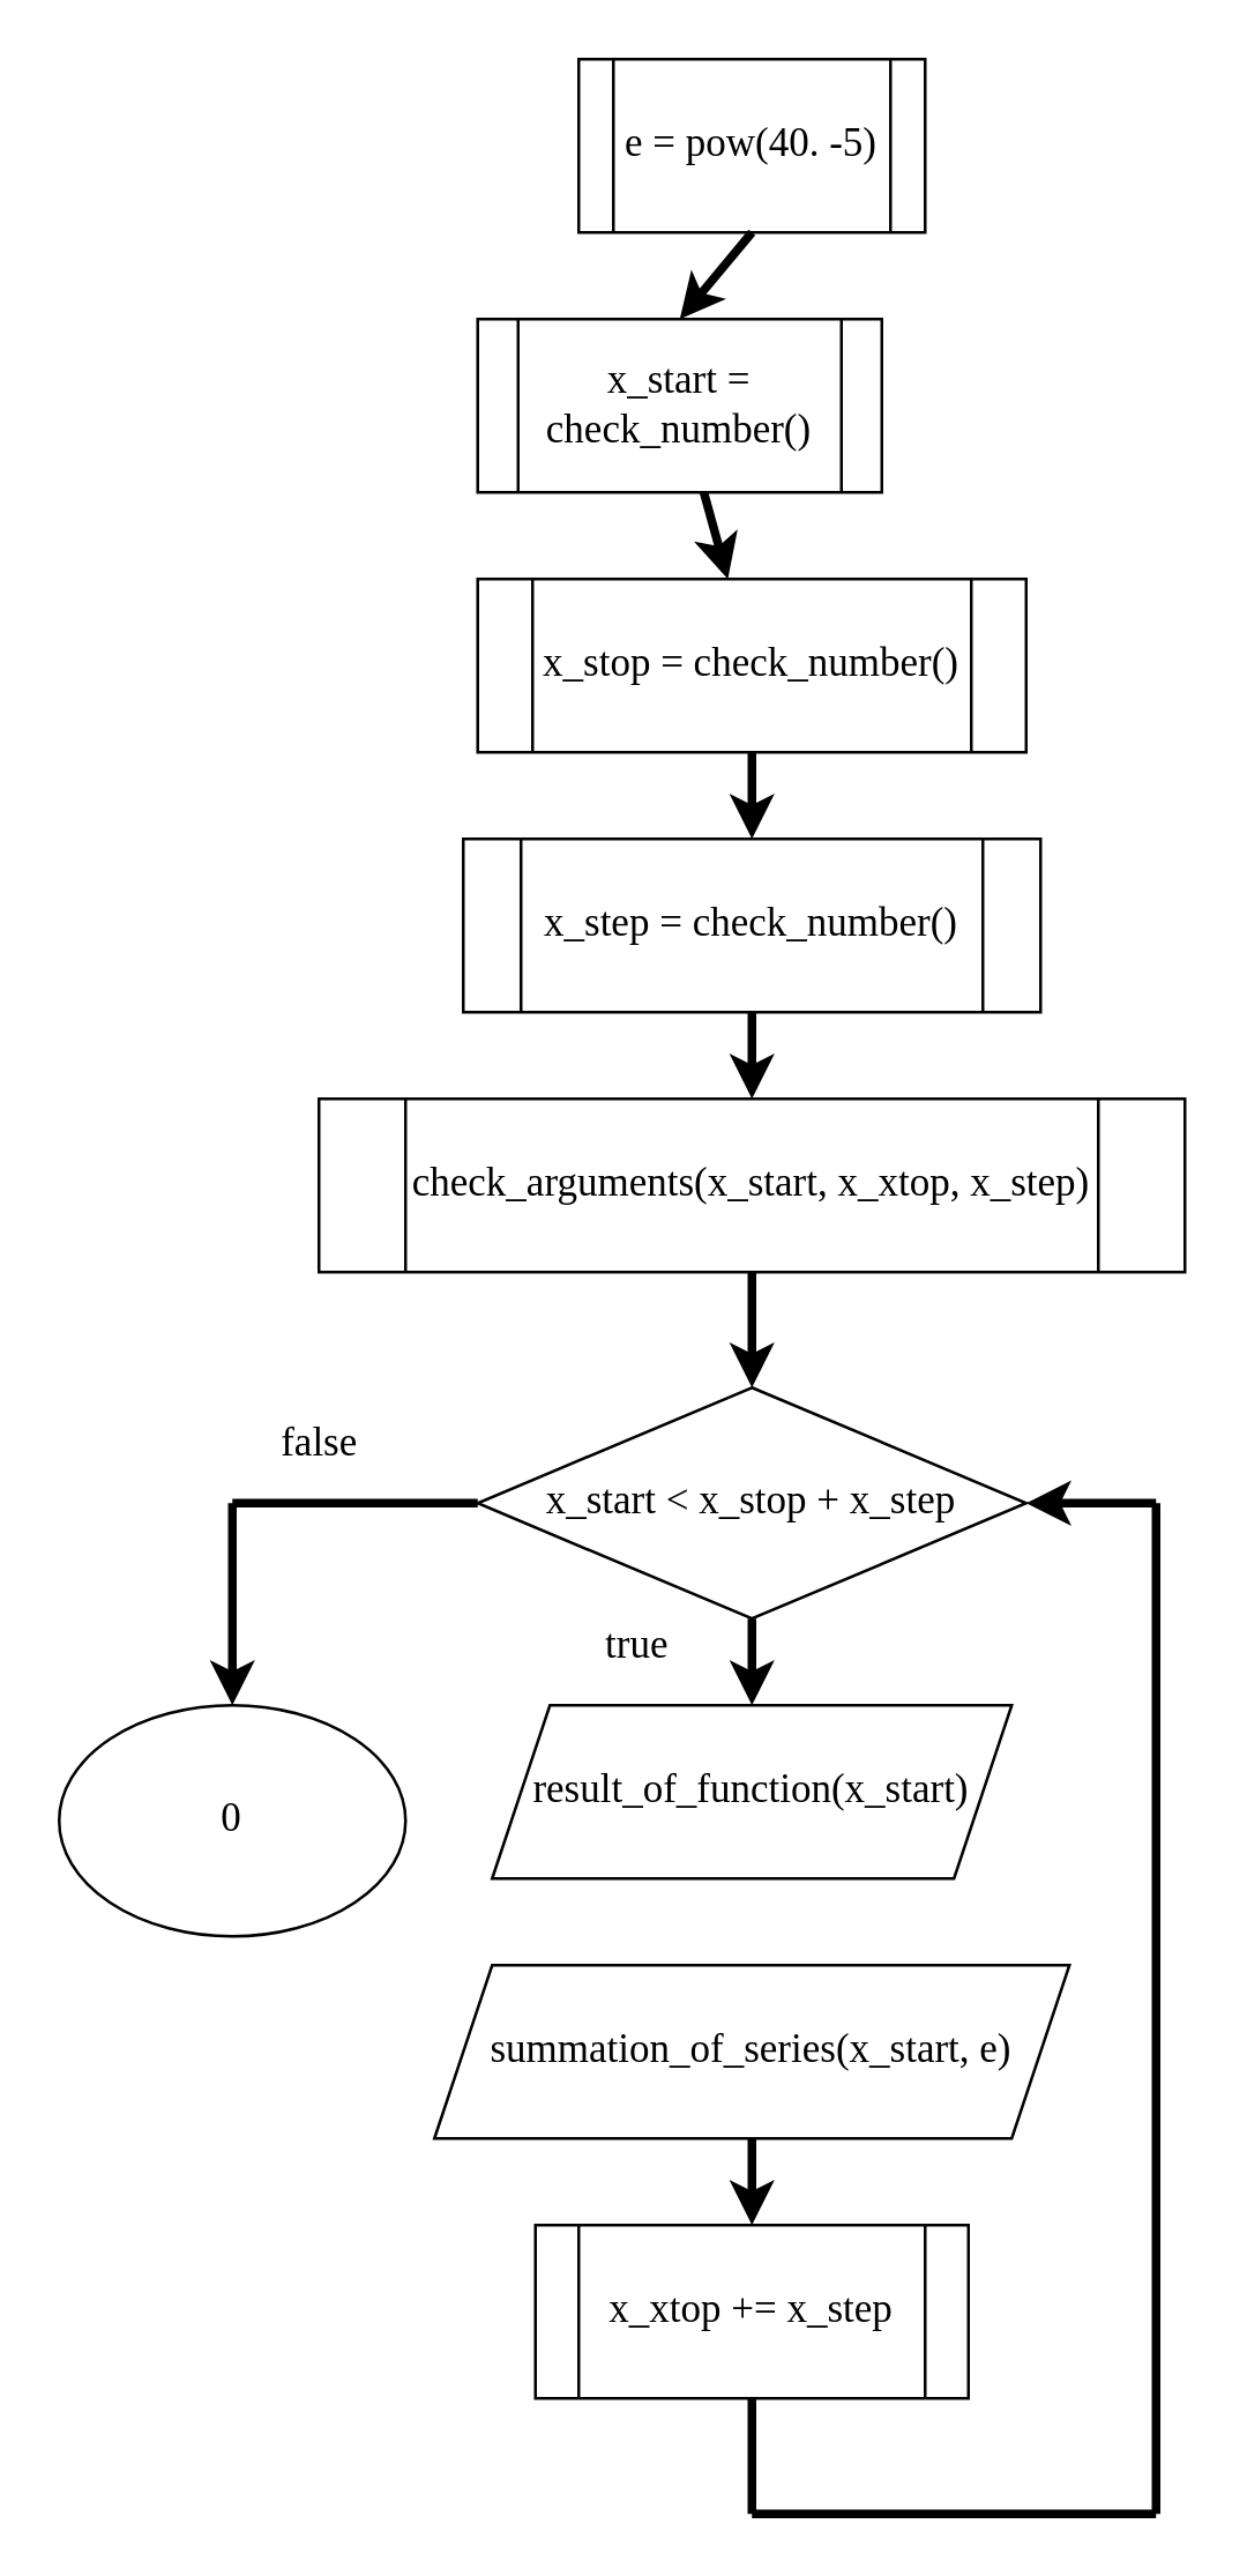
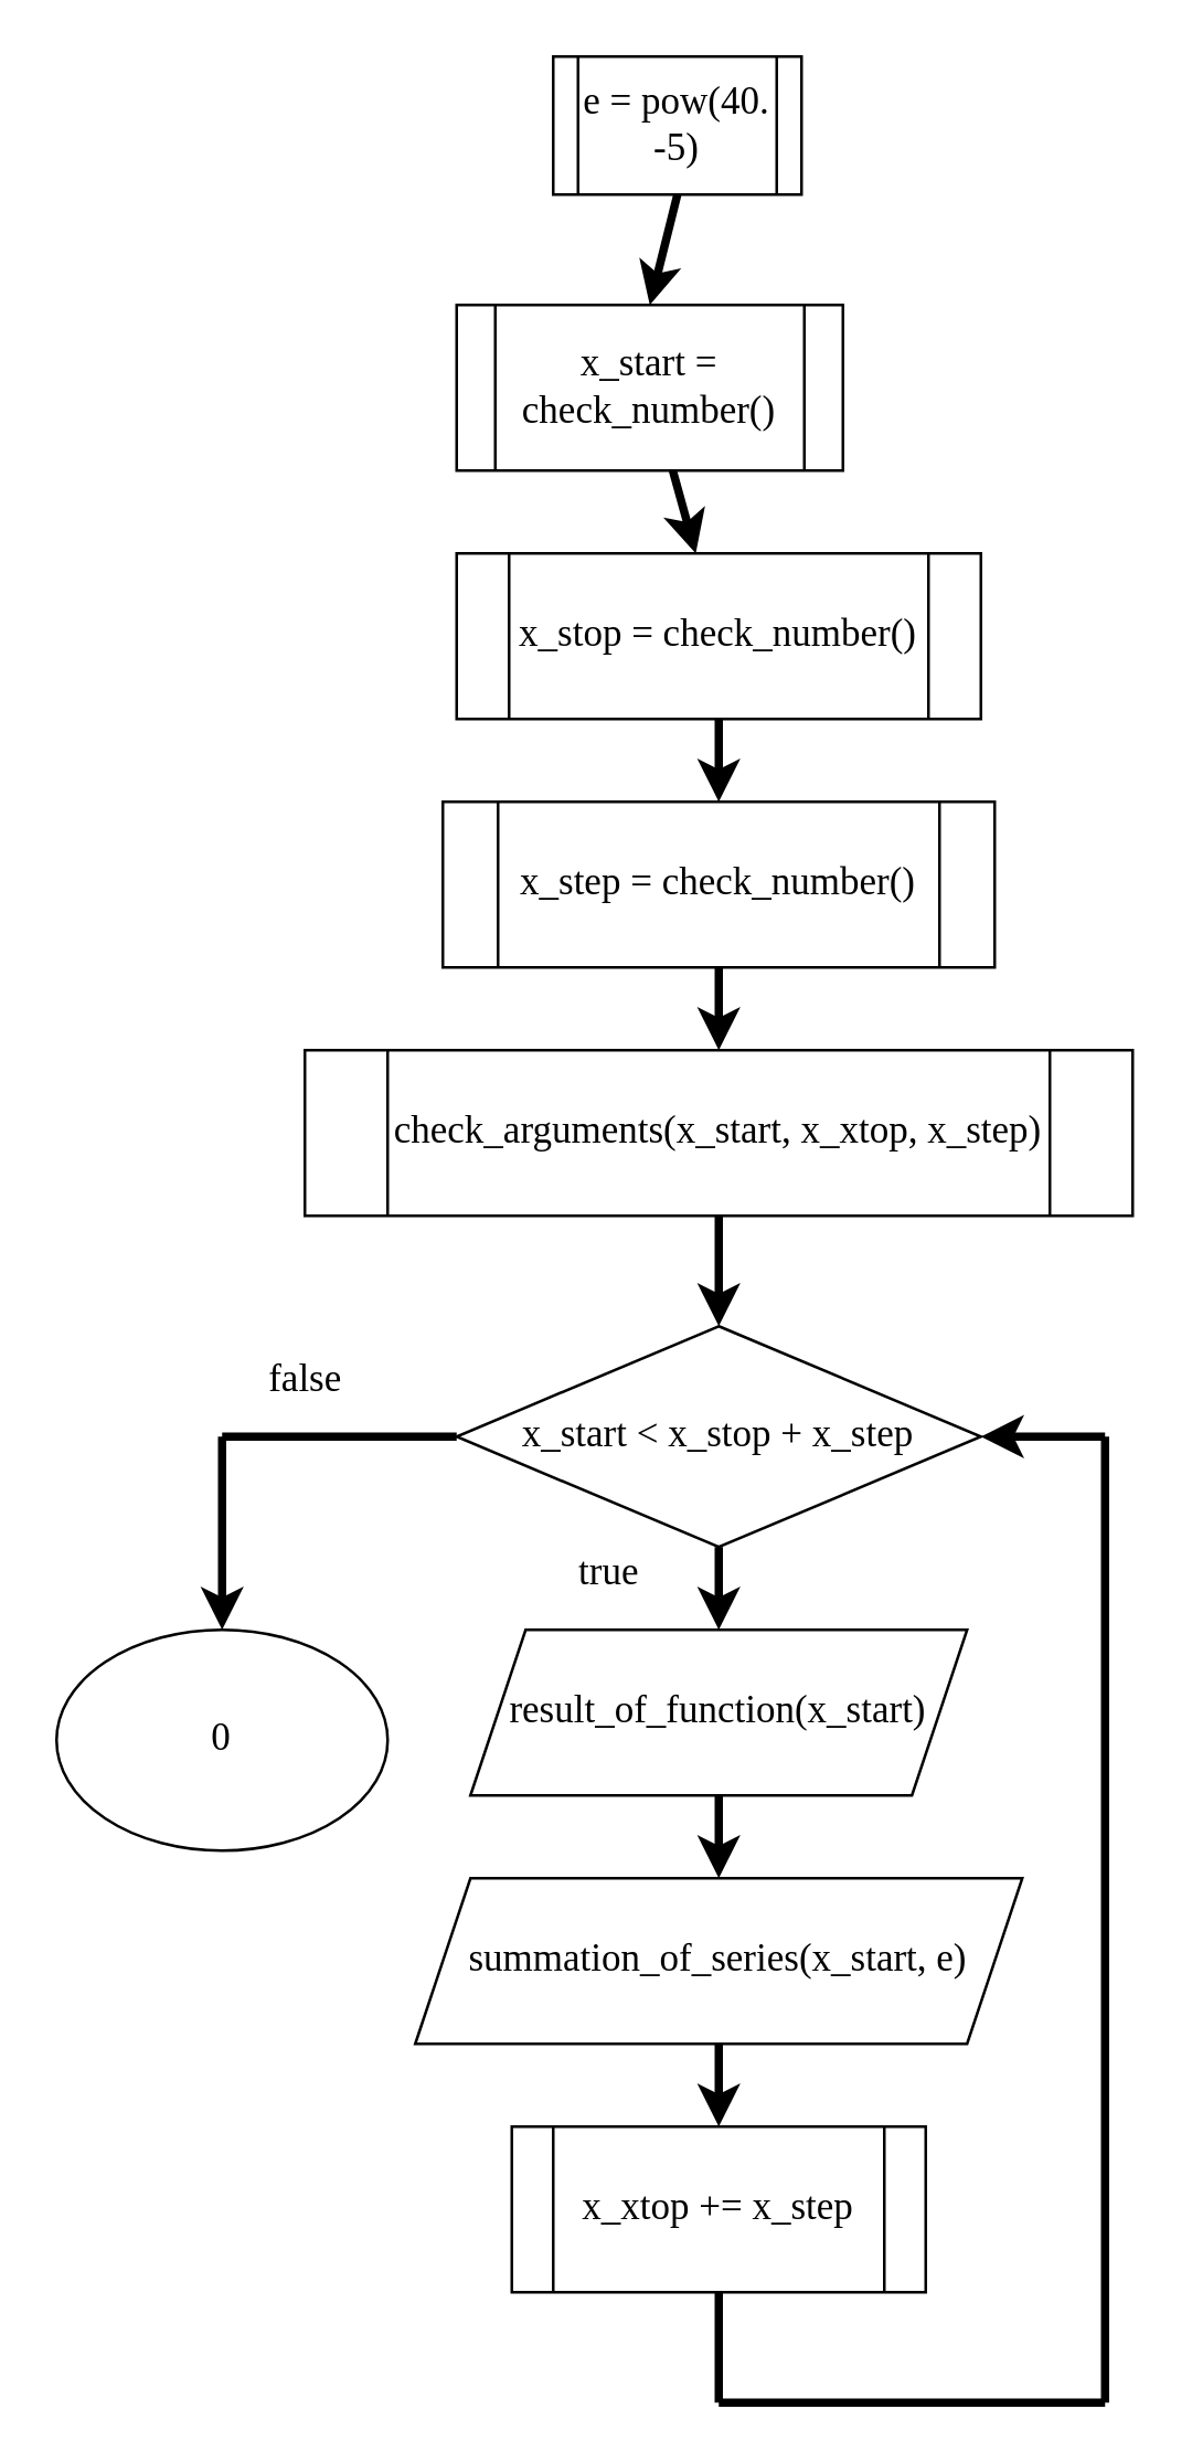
- <mxCell id="2" value="&lt;font style=&quot;font-size: 14px;&quot;&gt;e = pow(40. -5)&lt;/font&gt;" style="shape=process;whiteSpace=wrap;html=1;backgroundOutline=1;strokeColor=#000000;fontFamily=Times New Roman;fontColor=#000000;fillColor=#FFFFFF;" parent="1" vertex="1"><mxGeometry x="200" y="20" width="120" height="60" as="geometry" /></mxCell>
+ <mxCell id="2" value="&lt;font style=&quot;font-size: 14px;&quot;&gt;e = pow(40. -5)&lt;/font&gt;" style="shape=process;whiteSpace=wrap;html=1;backgroundOutline=1;strokeColor=#000000;fontFamily=Times New Roman;fontColor=#000000;fillColor=#FFFFFF;" parent="1" vertex="1"><mxGeometry x="200" y="20" width="90" height="50" as="geometry" /></mxCell>
+ <mxCell id="14" value="" style="edgeStyle=none;html=1;strokeColor=#000000;strokeWidth=3;fontFamily=Times New Roman;fontSize=14;fontColor=#000000;" parent="1" source="15" target="17" edge="1"><mxGeometry relative="1" as="geometry" /></mxCell>
